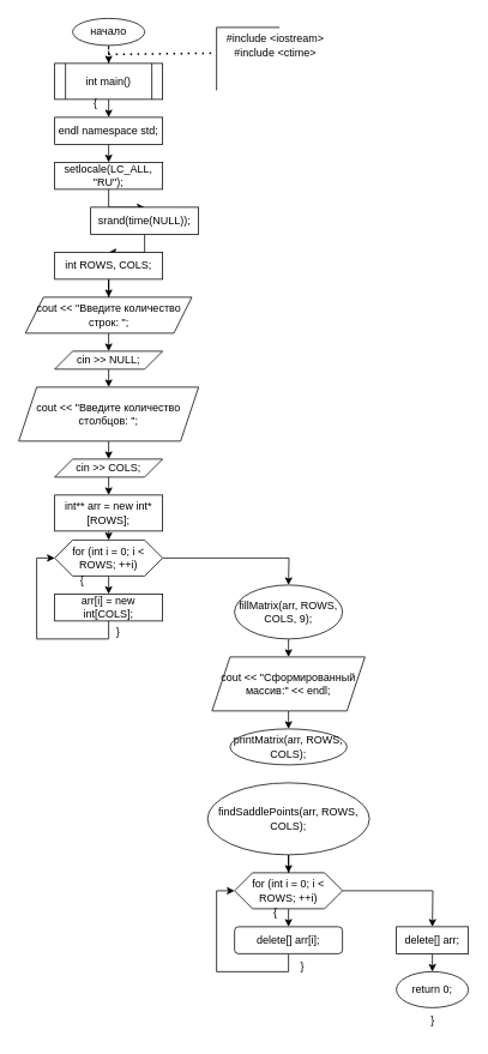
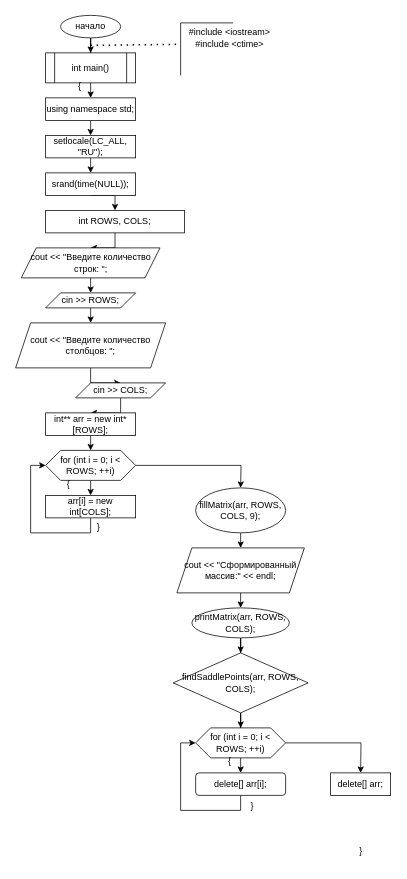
- <mxCell id="2" style="edgeStyle=orthogonalEdgeStyle;rounded=0;orthogonalLoop=1;jettySize=auto;html=1;exitX=0.5;exitY=1;exitDx=0;exitDy=0;dashed=1;" edge="1" parent="1" source="3" target="5"><mxGeometry relative="1" as="geometry" /></mxCell>
+ <mxCell id="2" style="edgeStyle=orthogonalEdgeStyle;rounded=0;orthogonalLoop=1;jettySize=auto;html=1;exitX=0.5;exitY=1;exitDx=0;exitDy=0;" edge="1" parent="1" source="3" target="5"><mxGeometry relative="1" as="geometry" /></mxCell>
- <mxCell id="10" value="endl namespace std;" style="whiteSpace=wrap;html=1;" vertex="1" parent="1"><mxGeometry x="60" y="130" width="120" height="30" as="geometry" /></mxCell>
+ <mxCell id="10" value="using namespace std;" style="whiteSpace=wrap;html=1;" vertex="1" parent="1"><mxGeometry x="60" y="130" width="120" height="30" as="geometry" /></mxCell>
- <mxCell id="14" value="srand(time(NULL));" style="whiteSpace=wrap;html=1;" vertex="1" parent="1"><mxGeometry x="100" y="230" width="120" height="30" as="geometry" /></mxCell>
+ <mxCell id="14" value="srand(time(NULL));" style="whiteSpace=wrap;html=1;" vertex="1" parent="1"><mxGeometry x="60" y="230" width="120" height="30" as="geometry" /></mxCell>
- <mxCell id="16" value="int ROWS, COLS;" style="whiteSpace=wrap;html=1;" vertex="1" parent="1"><mxGeometry x="60" y="280" width="120" height="30" as="geometry" /></mxCell>
+ <mxCell id="16" value="int ROWS, COLS;" style="whiteSpace=wrap;html=1;" vertex="1" parent="1"><mxGeometry x="60" y="280" width="185" height="30" as="geometry" /></mxCell>
- <mxCell id="20" value="cin &amp;gt;&amp;gt; NULL;" style="shape=parallelogram;perimeter=parallelogramPerimeter;whiteSpace=wrap;html=1;fixedSize=1;" vertex="1" parent="1"><mxGeometry x="60" y="390" width="120" height="20" as="geometry" /></mxCell>
+ <mxCell id="20" value="cin &amp;gt;&amp;gt; ROWS;" style="shape=parallelogram;perimeter=parallelogramPerimeter;whiteSpace=wrap;html=1;fixedSize=1;" vertex="1" parent="1"><mxGeometry x="60" y="390" width="120" height="20" as="geometry" /></mxCell>
- <mxCell id="24" value="cin &amp;gt;&amp;gt; COLS;" style="shape=parallelogram;perimeter=parallelogramPerimeter;whiteSpace=wrap;html=1;fixedSize=1;" vertex="1" parent="1"><mxGeometry x="60" y="510" width="120" height="20" as="geometry" /></mxCell>
+ <mxCell id="24" value="cin &amp;gt;&amp;gt; COLS;" style="shape=parallelogram;perimeter=parallelogramPerimeter;whiteSpace=wrap;html=1;fixedSize=1;" vertex="1" parent="1"><mxGeometry x="100" y="510" width="120" height="20" as="geometry" /></mxCell>
- <mxCell id="26" value="int** arr = new int* [ROWS];" style="whiteSpace=wrap;html=1;" vertex="1" parent="1"><mxGeometry x="60" y="550" width="120" height="40" as="geometry" /></mxCell>
+ <mxCell id="26" value="int** arr = new int* [ROWS];" style="whiteSpace=wrap;html=1;" vertex="1" parent="1"><mxGeometry x="60" y="550" width="120" height="30" as="geometry" /></mxCell>
+ <mxCell id="36" style="edgeStyle=orthogonalEdgeStyle;rounded=0;orthogonalLoop=1;jettySize=auto;html=1;exitX=0.5;exitY=1;exitDx=0;exitDy=0;" edge="1" parent="1" source="37" target="39"><mxGeometry relative="1" as="geometry" /></mxCell>
- <mxCell id="39" value="findSaddlePoints(arr, ROWS, COLS);" style="ellipse;whiteSpace=wrap;html=1;" vertex="1" parent="1"><mxGeometry x="230" y="870" width="180" height="80" as="geometry" /></mxCell>
+ <mxCell id="39" value="findSaddlePoints(arr, ROWS, COLS);" style="rhombus;whiteSpace=wrap;html=1;" vertex="1" parent="1"><mxGeometry x="230" y="870" width="180" height="80" as="geometry" /></mxCell>
- <mxCell id="45" style="edgeStyle=orthogonalEdgeStyle;rounded=0;orthogonalLoop=1;jettySize=auto;html=1;exitX=0.5;exitY=1;exitDx=0;exitDy=0;entryX=0.5;entryY=0;entryDx=0;entryDy=0;" edge="1" parent="1" source="46" target="47"><mxGeometry relative="1" as="geometry" /></mxCell>
- <mxCell id="47" value="return 0;" style="ellipse;whiteSpace=wrap;html=1;" vertex="1" parent="1"><mxGeometry x="440" y="1080" width="80" height="40" as="geometry" /></mxCell>
